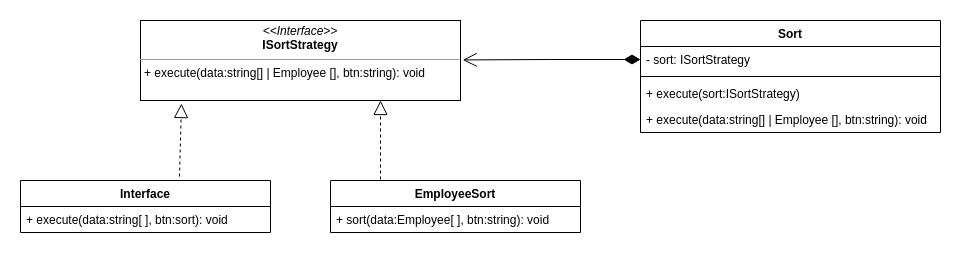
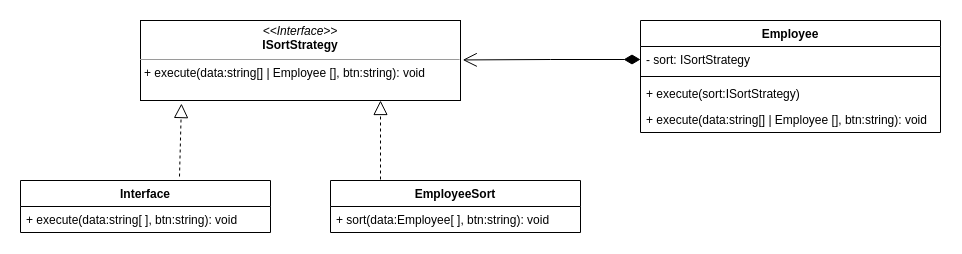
- <mxCell id="2" value="Sort" style="swimlane;fontStyle=1;align=center;verticalAlign=top;childLayout=stackLayout;horizontal=1;startSize=26;horizontalStack=0;resizeParent=1;resizeParentMax=0;resizeLast=0;collapsible=1;marginBottom=0;" vertex="1" parent="1"><mxGeometry x="640" y="20" width="300" height="112" as="geometry" /></mxCell>
+ <mxCell id="2" value="Employee" style="swimlane;fontStyle=1;align=center;verticalAlign=top;childLayout=stackLayout;horizontal=1;startSize=26;horizontalStack=0;resizeParent=1;resizeParentMax=0;resizeLast=0;collapsible=1;marginBottom=0;" vertex="1" parent="1"><mxGeometry x="640" y="20" width="300" height="112" as="geometry" /></mxCell>
- <mxCell id="9" value="+ execute(data:string[ ], btn:sort): void" style="text;strokeColor=none;fillColor=none;align=left;verticalAlign=top;spacingLeft=4;spacingRight=4;overflow=hidden;rotatable=0;points=[[0,0.5],[1,0.5]];portConstraint=eastwest;" vertex="1" parent="8"><mxGeometry y="26" width="250" height="26" as="geometry" /></mxCell>
+ <mxCell id="9" value="+ execute(data:string[ ], btn:string): void" style="text;strokeColor=none;fillColor=none;align=left;verticalAlign=top;spacingLeft=4;spacingRight=4;overflow=hidden;rotatable=0;points=[[0,0.5],[1,0.5]];portConstraint=eastwest;" vertex="1" parent="8"><mxGeometry y="26" width="250" height="26" as="geometry" /></mxCell>
